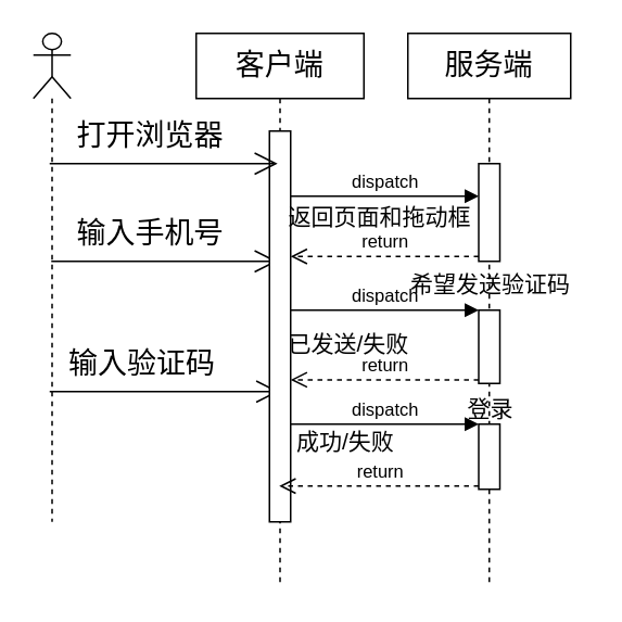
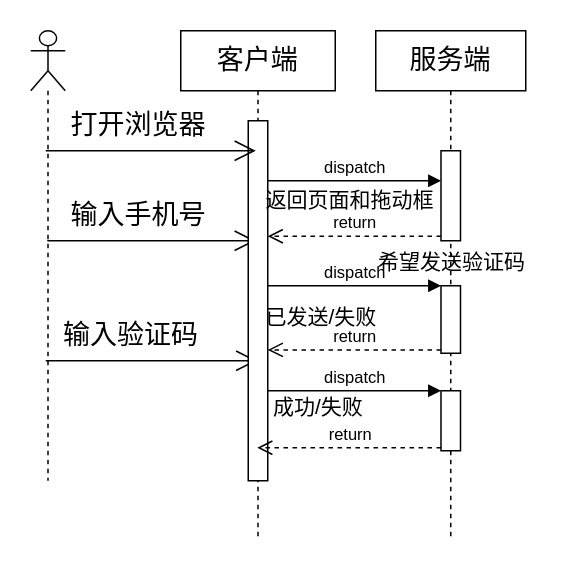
- <mxCell id="24" value="&lt;font style=&quot;font-size: 14px&quot;&gt;登录&lt;/font&gt;" style="text;html=1;resizable=0;points=[];autosize=1;align=left;verticalAlign=top;spacingTop=-4;" vertex="1" parent="1"><mxGeometry x="285" y="240" width="40" height="20" as="geometry" /></mxCell>
